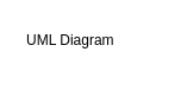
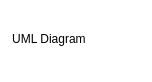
- <mxCell id="2" value="UML Diagram" style="text;whiteSpace=wrap;html=1;" vertex="1" parent="1"><mxGeometry x="20" y="20" width="110" height="40" as="geometry" /></mxCell>
+ <mxCell id="2" value="UML Diagram" style="text;whiteSpace=wrap;html=1;" vertex="1" parent="1"><mxGeometry x="10" y="25" width="110" height="40" as="geometry" /></mxCell>
